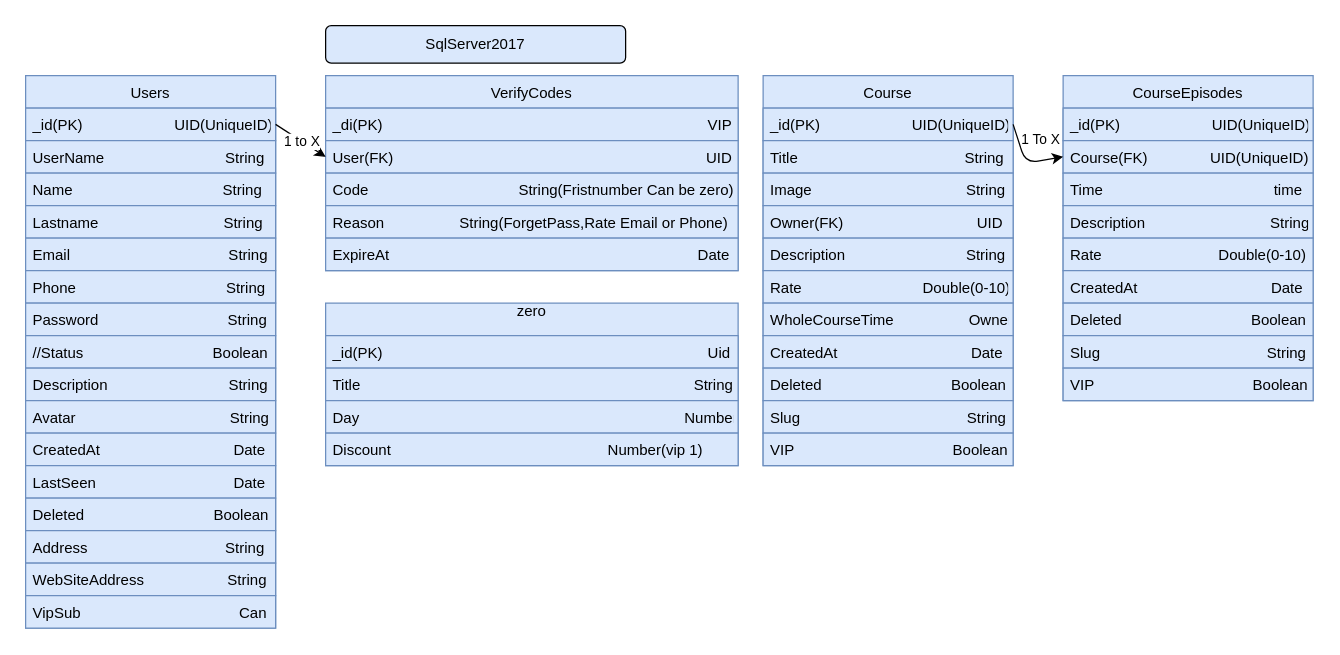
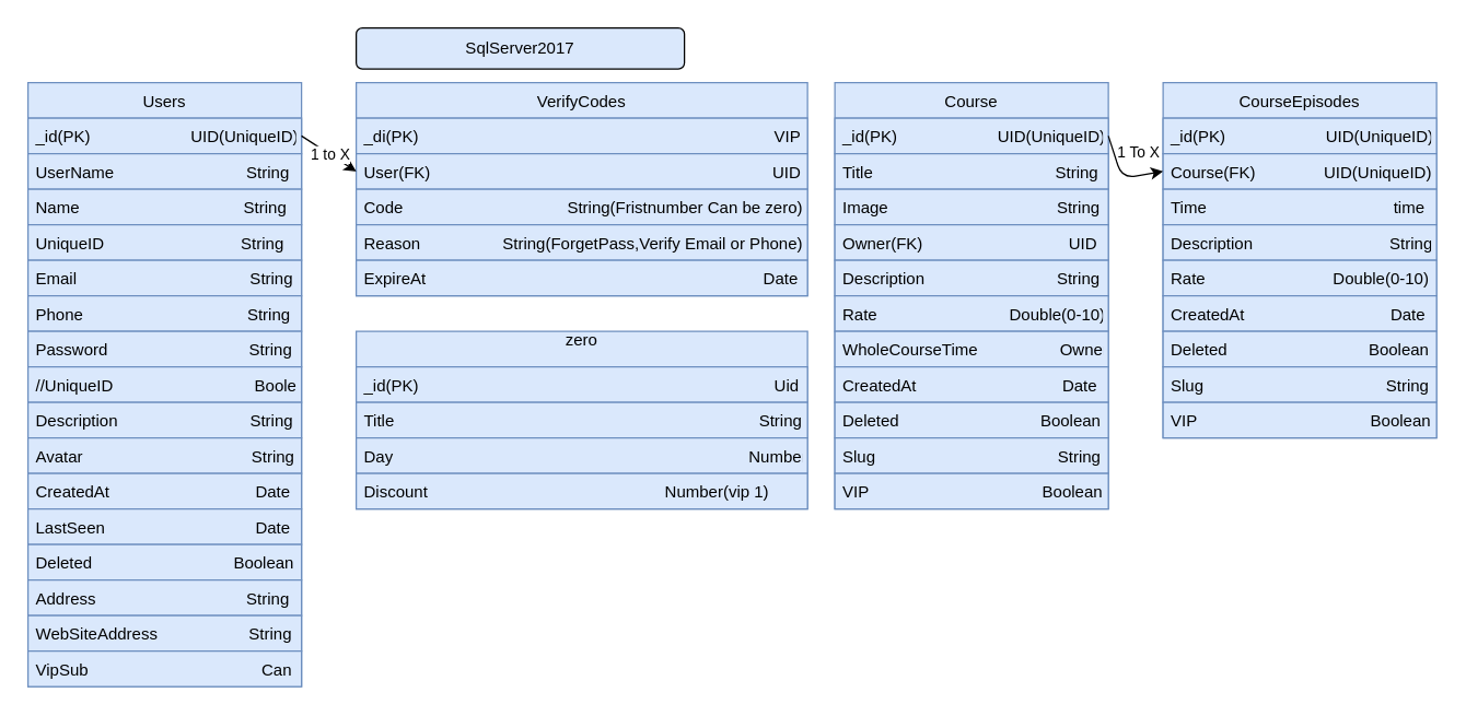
- <mxCell id="6" value="Lastname                              String" style="text;fillColor=#dae8fc;align=left;verticalAlign=top;spacingLeft=4;spacingRight=4;overflow=hidden;rotatable=0;points=[[0,0.5],[1,0.5]];portConstraint=eastwest;strokeColor=#6c8ebf;" vertex="1" parent="2"><mxGeometry y="104" width="200" height="26" as="geometry" /></mxCell>
+ <mxCell id="6" value="UniqueID                              String" style="text;fillColor=#dae8fc;align=left;verticalAlign=top;spacingLeft=4;spacingRight=4;overflow=hidden;rotatable=0;points=[[0,0.5],[1,0.5]];portConstraint=eastwest;strokeColor=#6c8ebf;" vertex="1" parent="2"><mxGeometry y="104" width="200" height="26" as="geometry" /></mxCell>
- <mxCell id="23" value="Reason                  String(ForgetPass,Rate Email or Phone)" style="text;fillColor=#dae8fc;align=left;verticalAlign=top;spacingLeft=4;spacingRight=4;overflow=hidden;rotatable=0;points=[[0,0.5],[1,0.5]];portConstraint=eastwest;strokeColor=#6c8ebf;" vertex="1" parent="19"><mxGeometry y="104" width="330" height="26" as="geometry" /></mxCell>
+ <mxCell id="23" value="Reason                  String(ForgetPass,Verify Email or Phone)" style="text;fillColor=#dae8fc;align=left;verticalAlign=top;spacingLeft=4;spacingRight=4;overflow=hidden;rotatable=0;points=[[0,0.5],[1,0.5]];portConstraint=eastwest;strokeColor=#6c8ebf;" vertex="1" parent="19"><mxGeometry y="104" width="330" height="26" as="geometry" /></mxCell>
- <mxCell id="10" value="//Status                               Boolean" style="text;fillColor=#dae8fc;align=left;verticalAlign=top;spacingLeft=4;spacingRight=4;overflow=hidden;rotatable=0;points=[[0,0.5],[1,0.5]];portConstraint=eastwest;strokeColor=#6c8ebf;" vertex="1" parent="2"><mxGeometry y="208" width="200" height="26" as="geometry" /></mxCell>
+ <mxCell id="10" value="//UniqueID                               Boolean" style="text;fillColor=#dae8fc;align=left;verticalAlign=top;spacingLeft=4;spacingRight=4;overflow=hidden;rotatable=0;points=[[0,0.5],[1,0.5]];portConstraint=eastwest;strokeColor=#6c8ebf;" vertex="1" parent="2"><mxGeometry y="208" width="200" height="26" as="geometry" /></mxCell>
